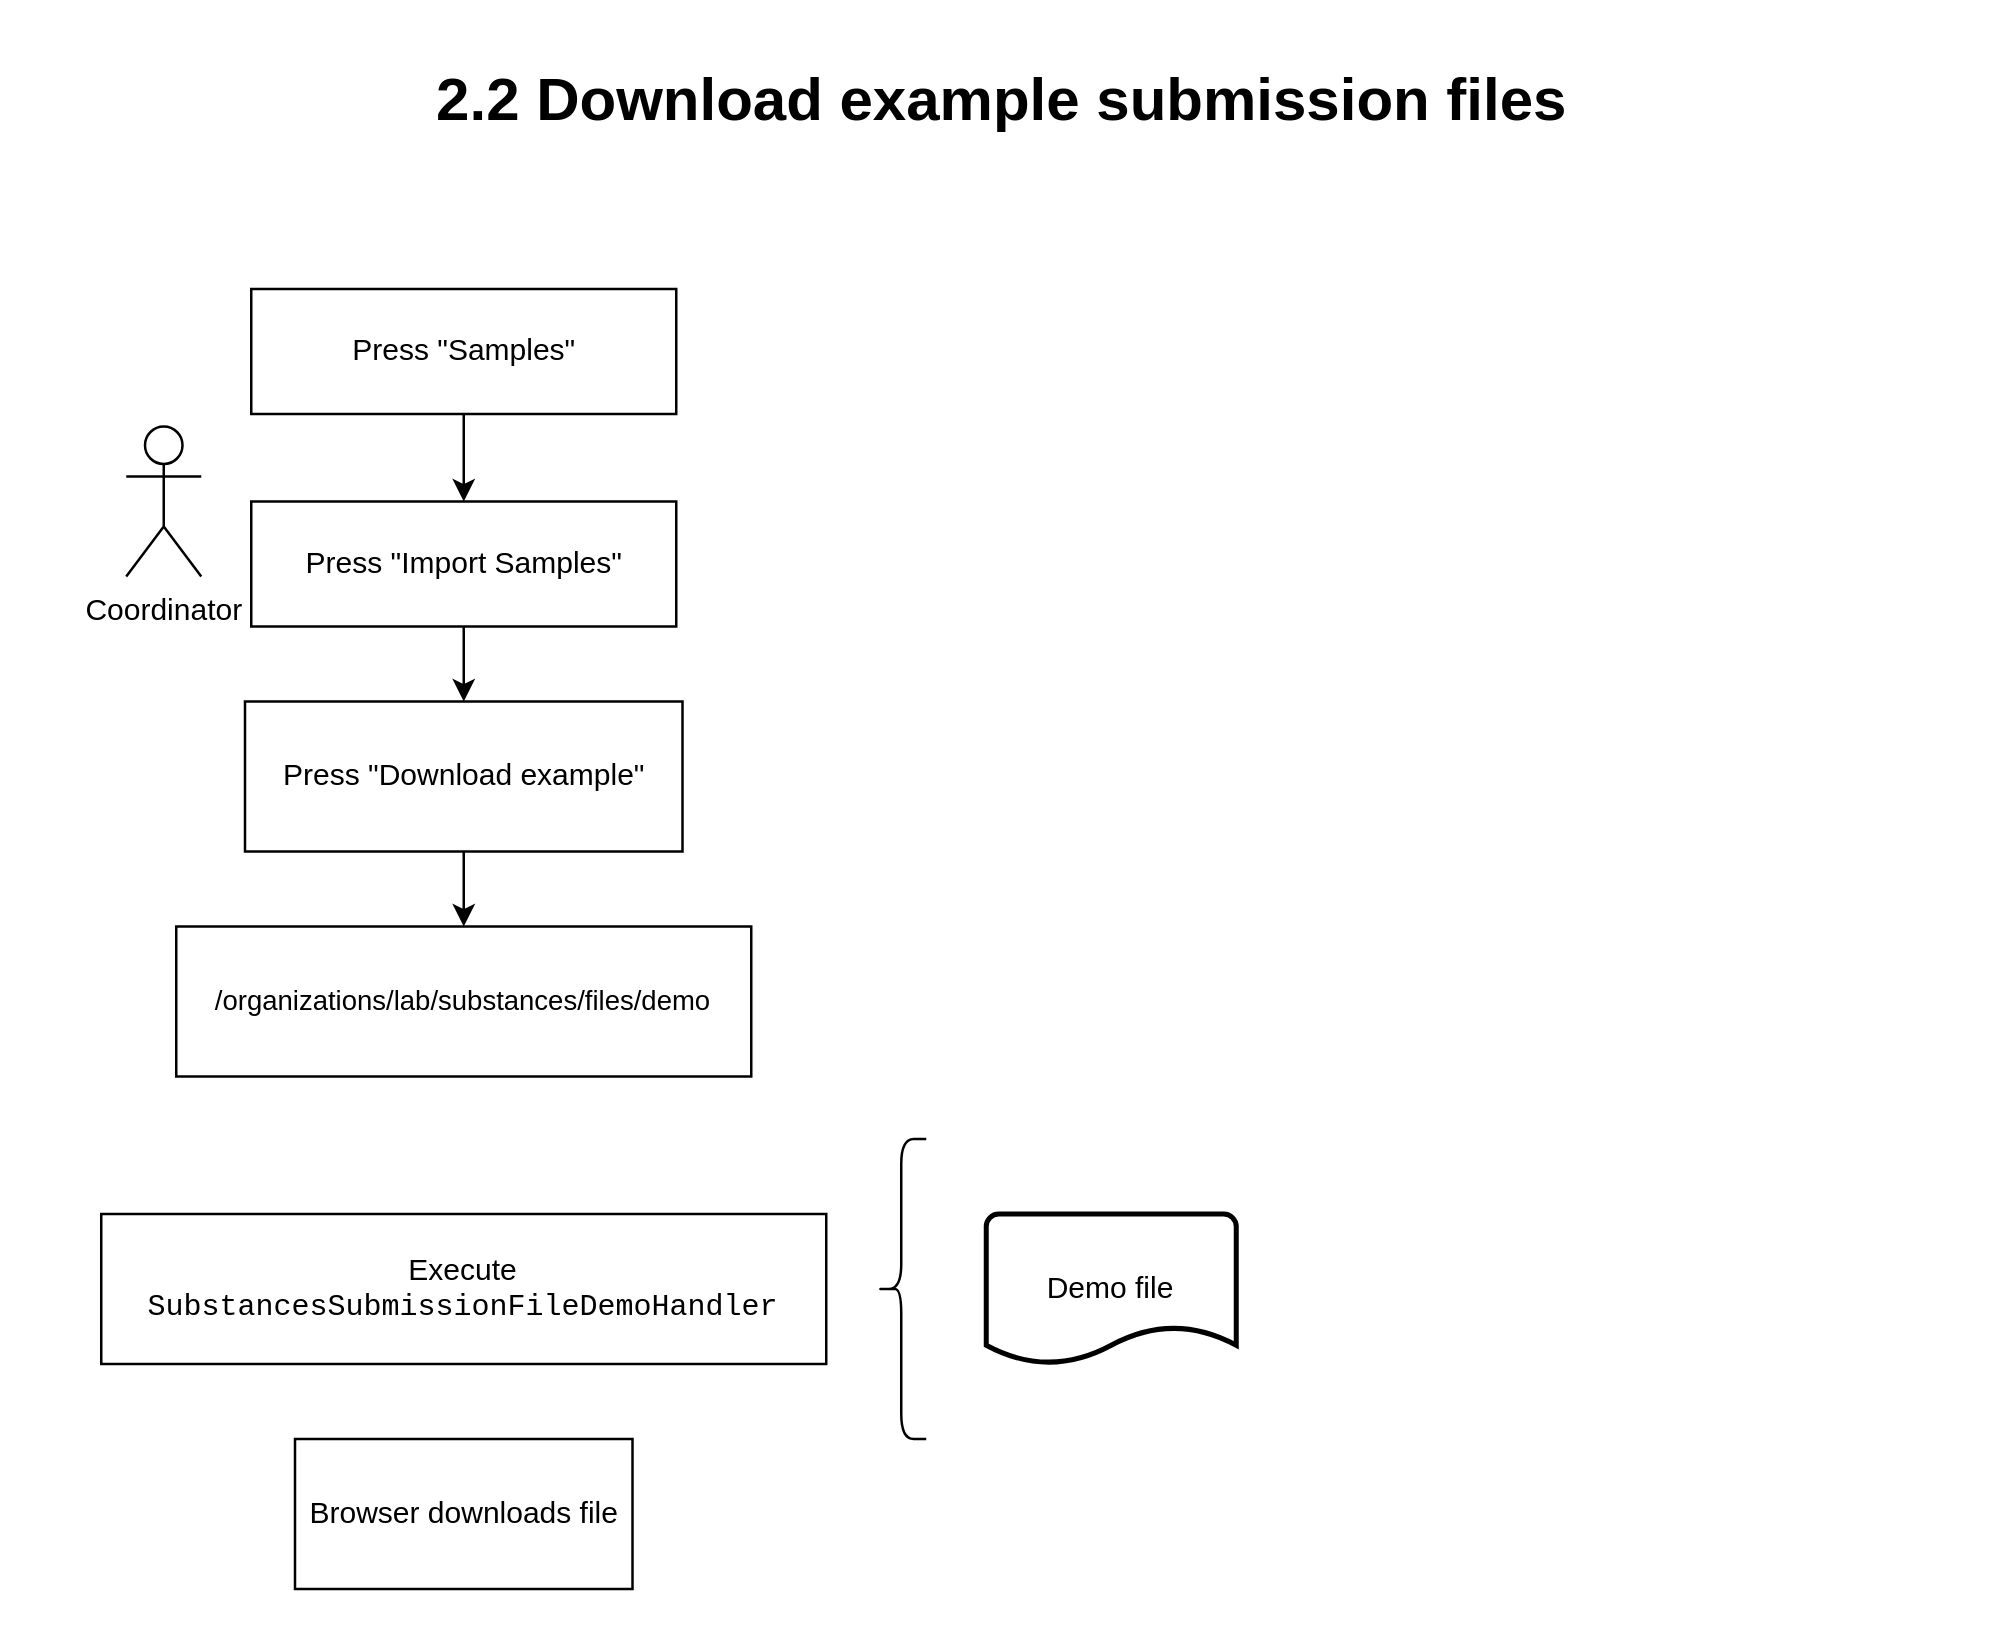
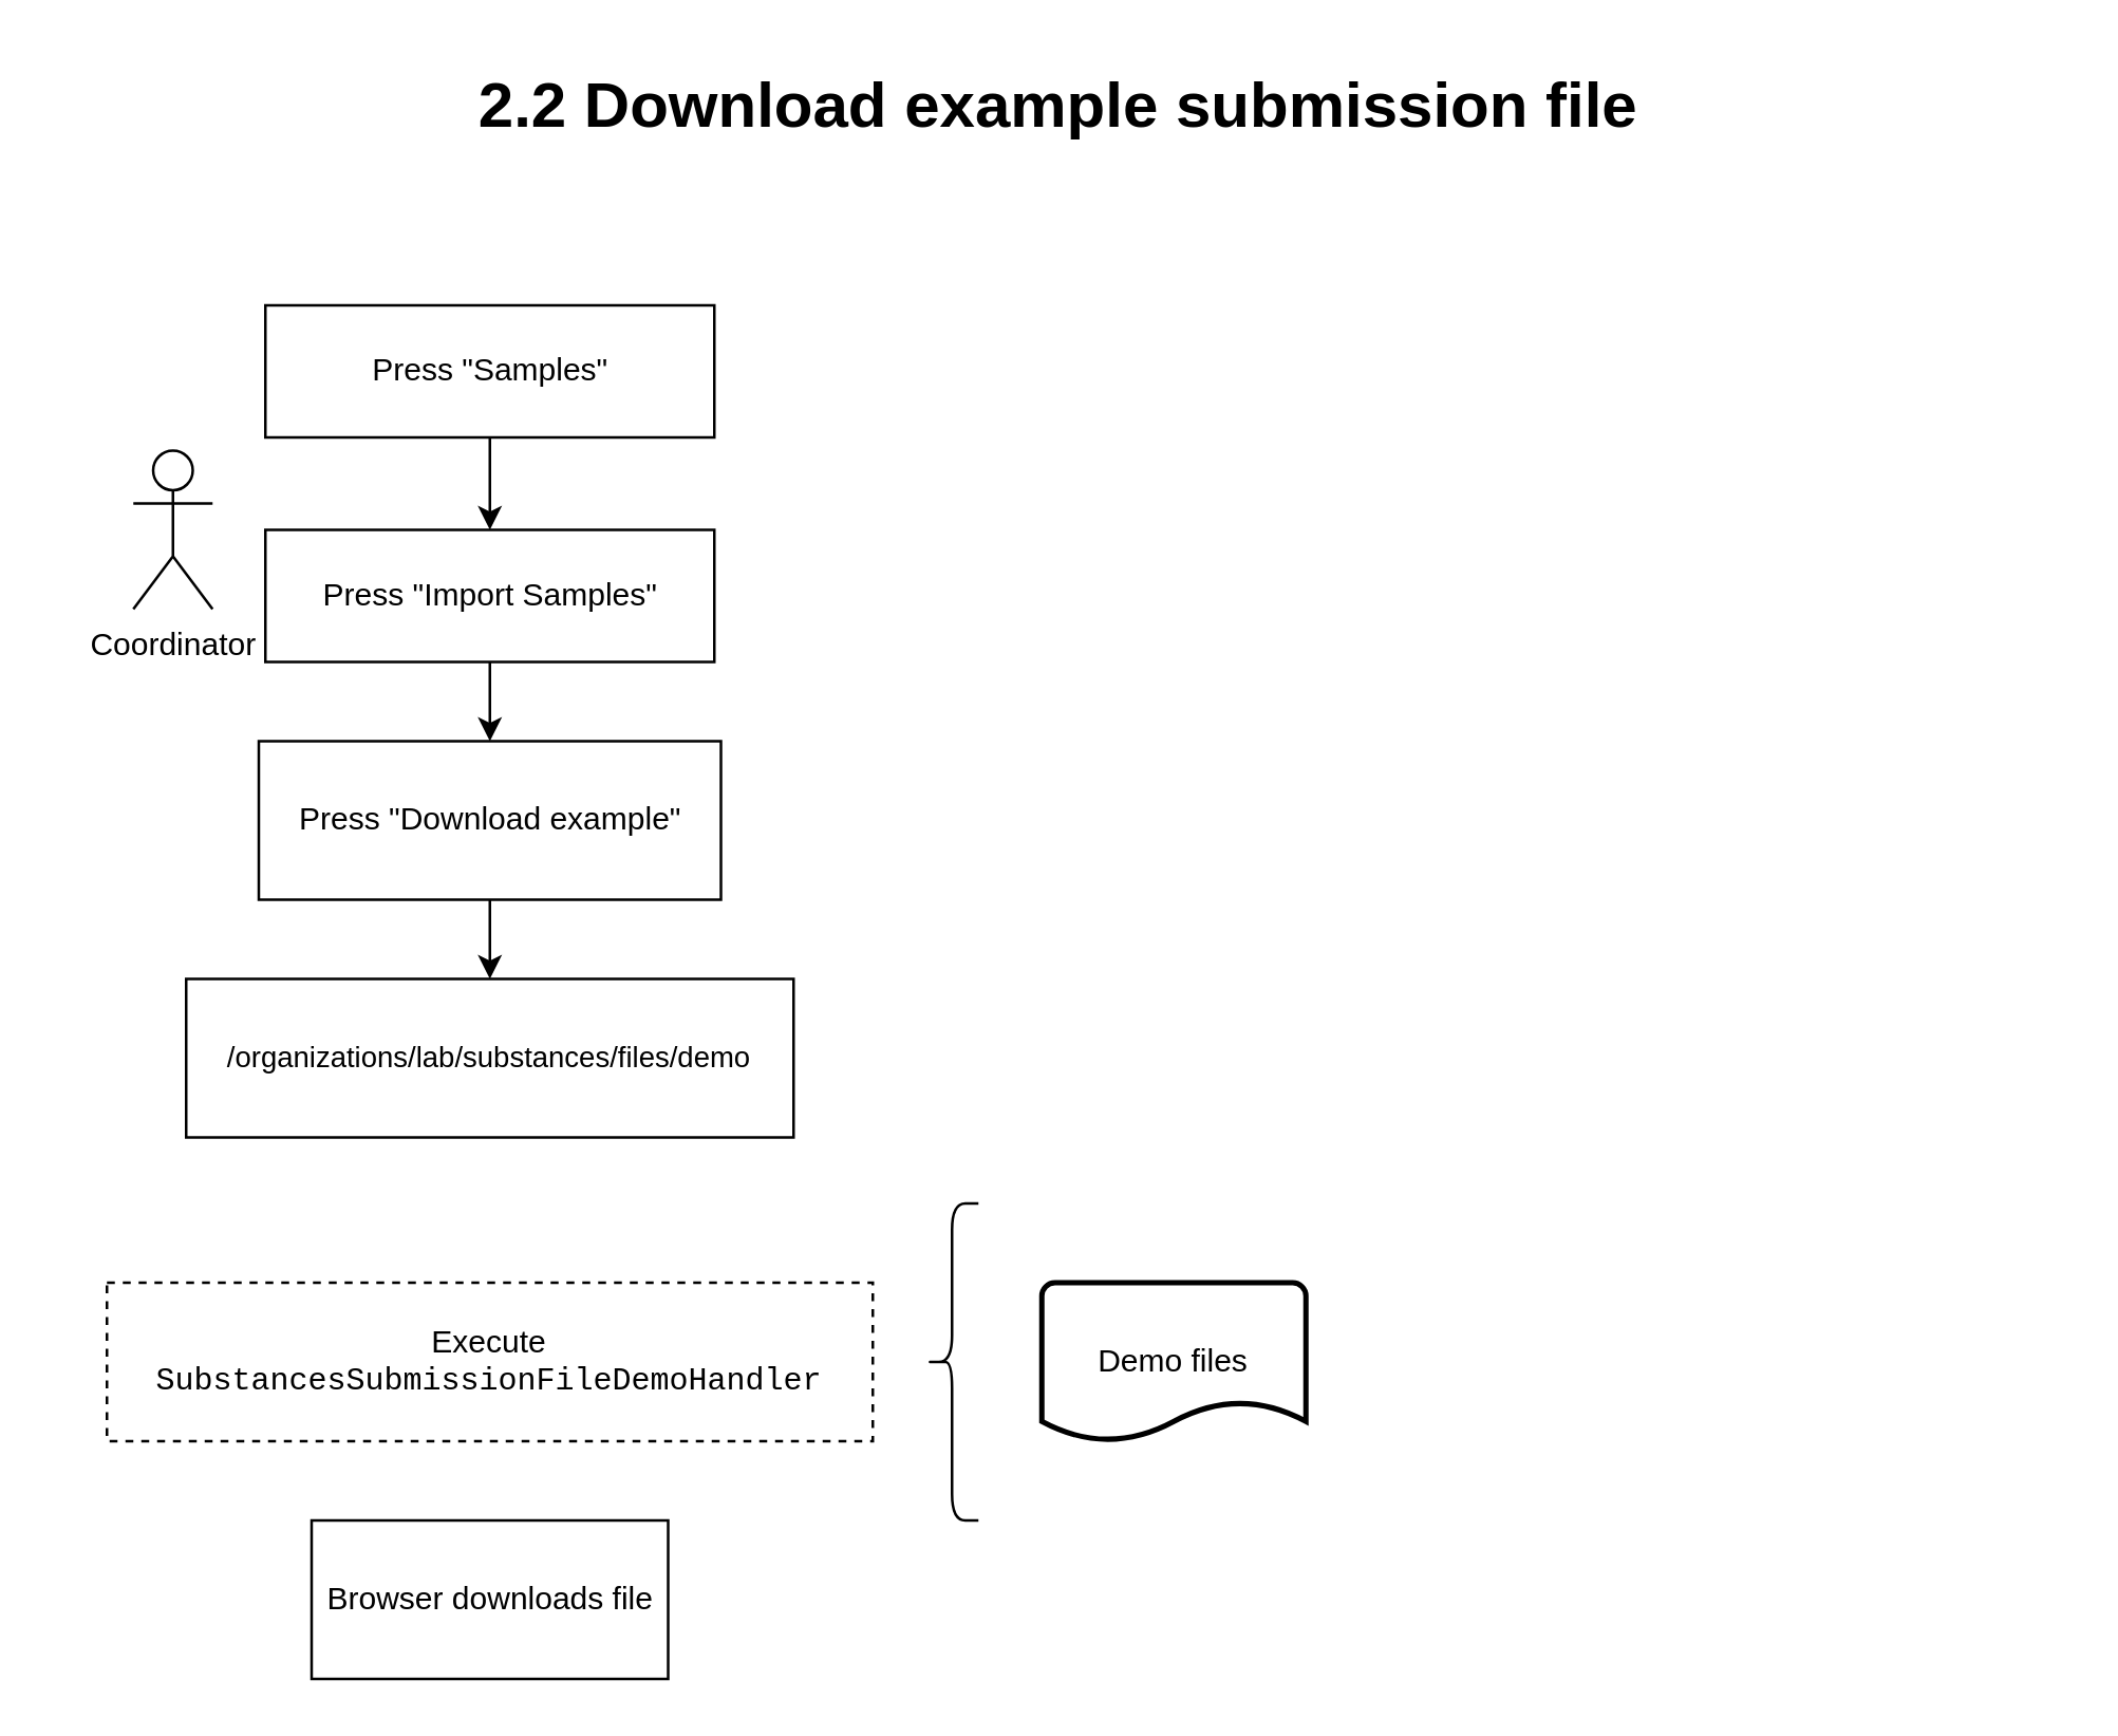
- <mxCell id="14" value="2.2 Download example submission files" style="text;strokeColor=none;fillColor=none;html=1;fontSize=24;fontStyle=1;verticalAlign=middle;align=center;" vertex="1" parent="1"><mxGeometry x="20" y="20" width="760" height="40" as="geometry" /></mxCell>
+ <mxCell id="14" value="2.2 Download example submission file" style="text;strokeColor=none;fillColor=none;html=1;fontSize=24;fontStyle=1;verticalAlign=middle;align=center;" vertex="1" parent="1"><mxGeometry x="20" y="20" width="760" height="40" as="geometry" /></mxCell>
- <mxCell id="10" value="Execute &lt;font face=&quot;Courier New&quot;&gt;SubstancesSubmissionFileDemoHandler&lt;/font&gt;" style="whiteSpace=wrap;html=1;" vertex="1" parent="1"><mxGeometry x="40" y="485" width="290" height="60" as="geometry" /></mxCell>
+ <mxCell id="10" value="Execute &lt;font face=&quot;Courier New&quot;&gt;SubstancesSubmissionFileDemoHandler&lt;/font&gt;" style="whiteSpace=wrap;html=1;dashed=1;" vertex="1" parent="1"><mxGeometry x="40" y="485" width="290" height="60" as="geometry" /></mxCell>
- <mxCell id="12" value="Demo file" style="strokeWidth=2;html=1;shape=mxgraph.flowchart.document2;whiteSpace=wrap;size=0.25;fontSize=12;" vertex="1" parent="1"><mxGeometry x="394" y="485" width="100" height="60" as="geometry" /></mxCell>
+ <mxCell id="12" value="Demo files" style="strokeWidth=2;html=1;shape=mxgraph.flowchart.document2;whiteSpace=wrap;size=0.25;fontSize=12;" vertex="1" parent="1"><mxGeometry x="394" y="485" width="100" height="60" as="geometry" /></mxCell>
